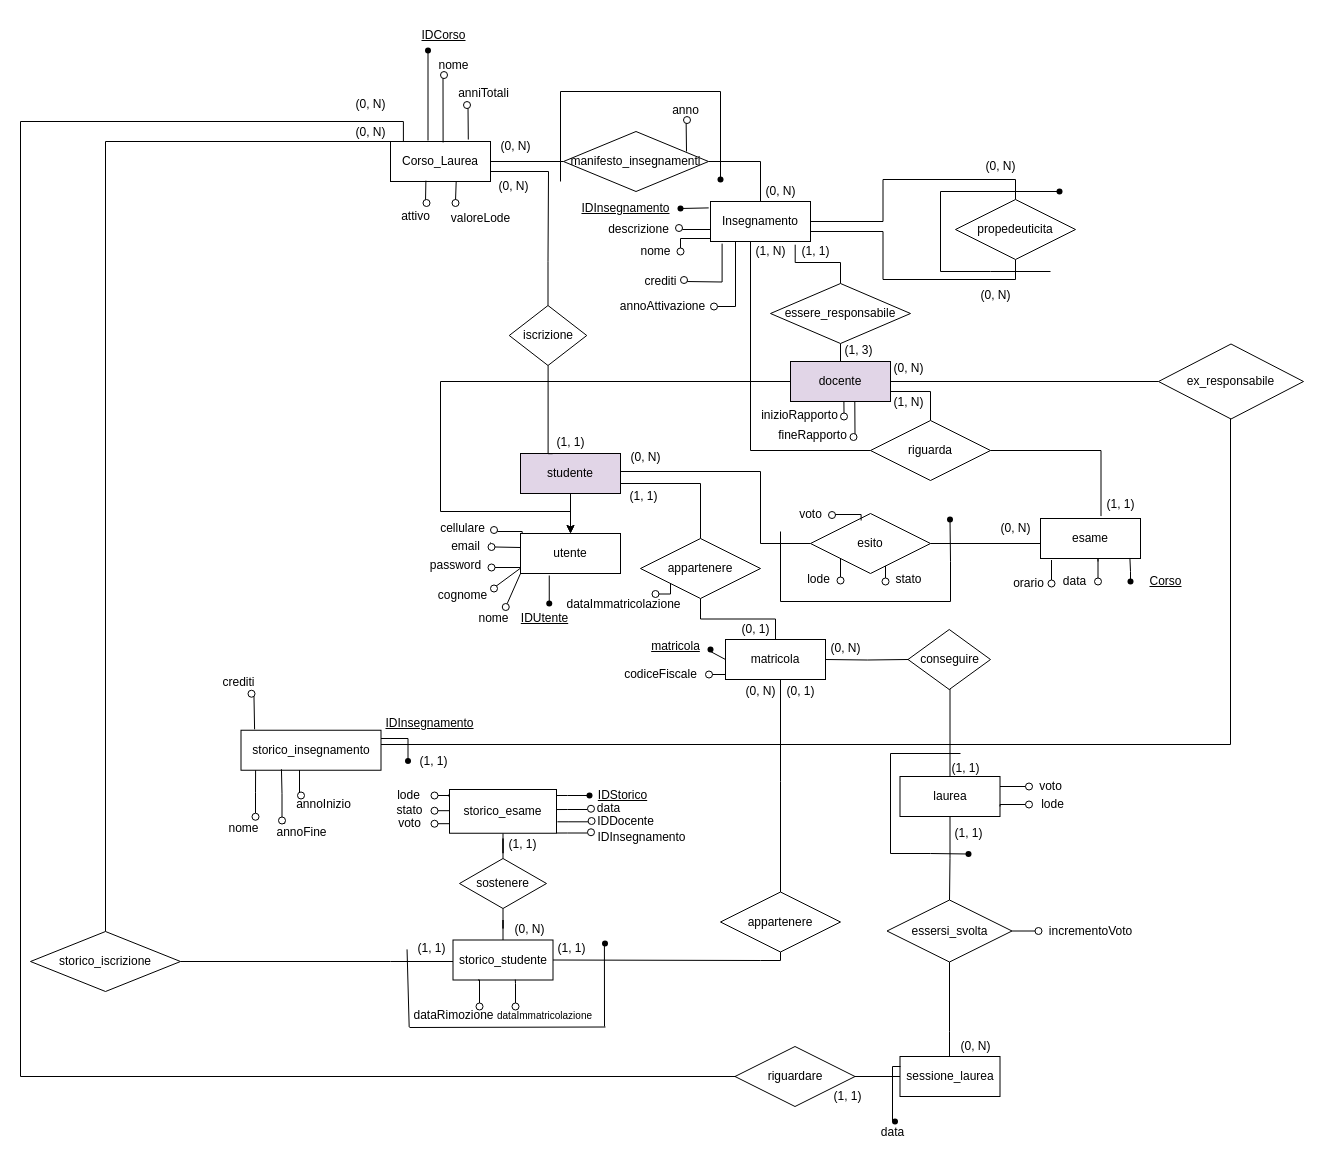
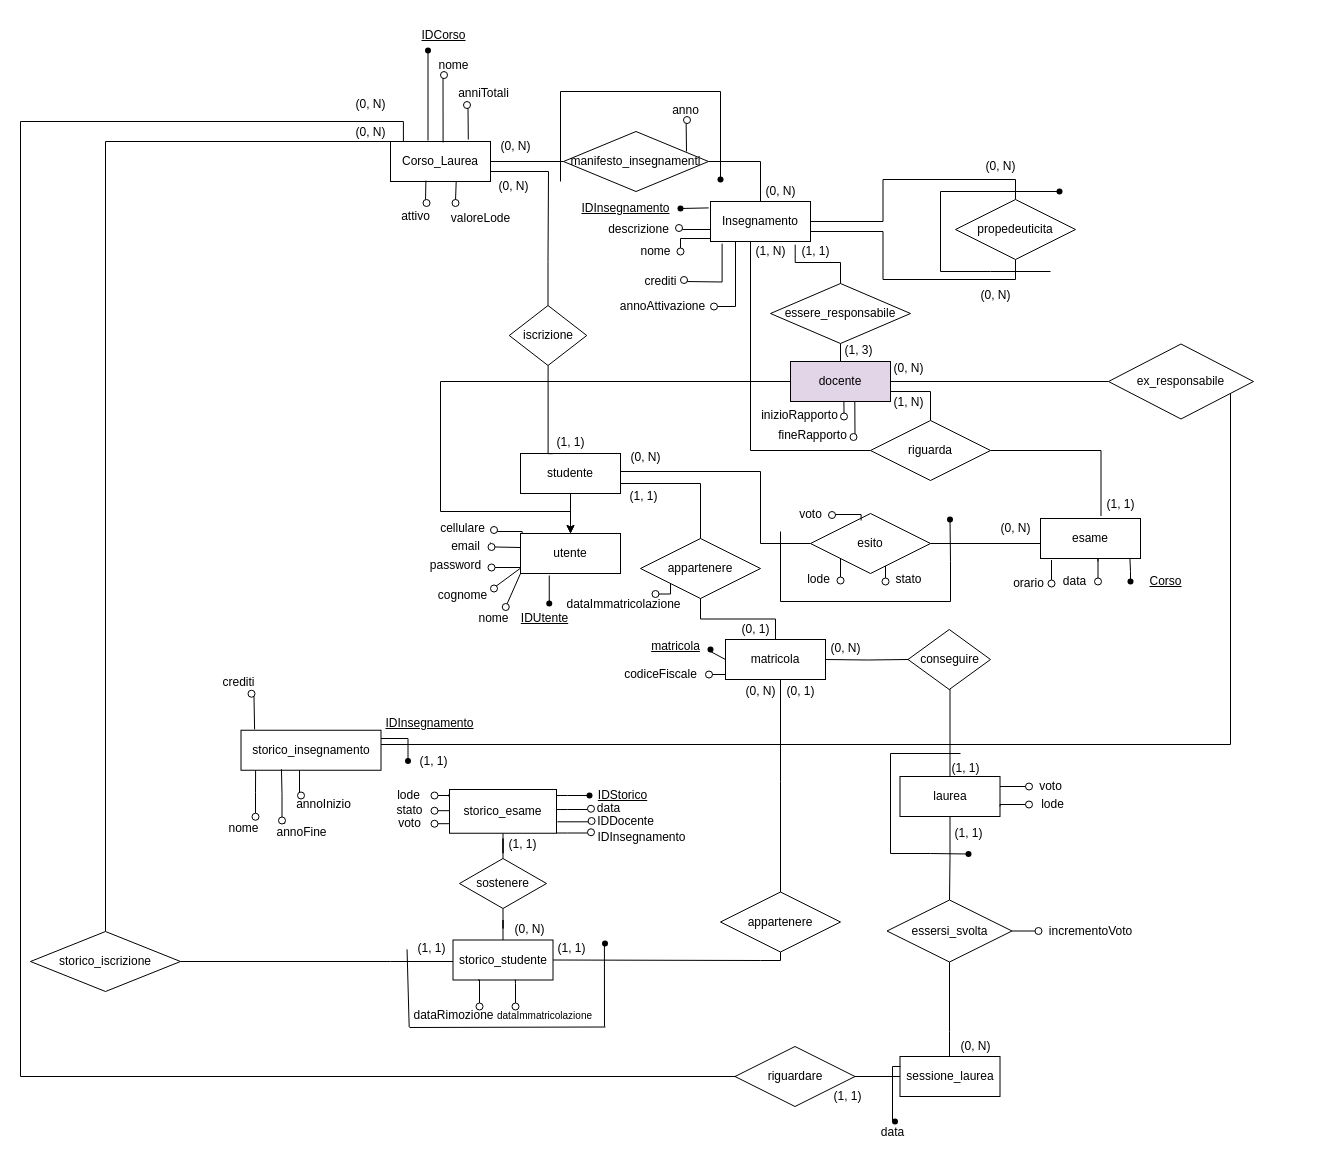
- <mxCell id="56" value="ex_responsabile" style="shape=rhombus;perimeter=rhombusPerimeter;whiteSpace=wrap;html=1;align=center;" parent="1" vertex="1"><mxGeometry x="1158" y="343.5" width="145" height="75" as="geometry" /></mxCell>
+ <mxCell id="56" value="ex_responsabile" style="shape=rhombus;perimeter=rhombusPerimeter;whiteSpace=wrap;html=1;align=center;" parent="1" vertex="1"><mxGeometry x="1108" y="343.5" width="145" height="75" as="geometry" /></mxCell>
- <mxCell id="5" value="studente" style="whiteSpace=wrap;html=1;align=center;fillColor=#e1d5e7;" parent="1" vertex="1"><mxGeometry x="520" y="453" width="100" height="40" as="geometry" /></mxCell>
+ <mxCell id="5" value="studente" style="whiteSpace=wrap;html=1;align=center;" parent="1" vertex="1"><mxGeometry x="520" y="453" width="100" height="40" as="geometry" /></mxCell>
